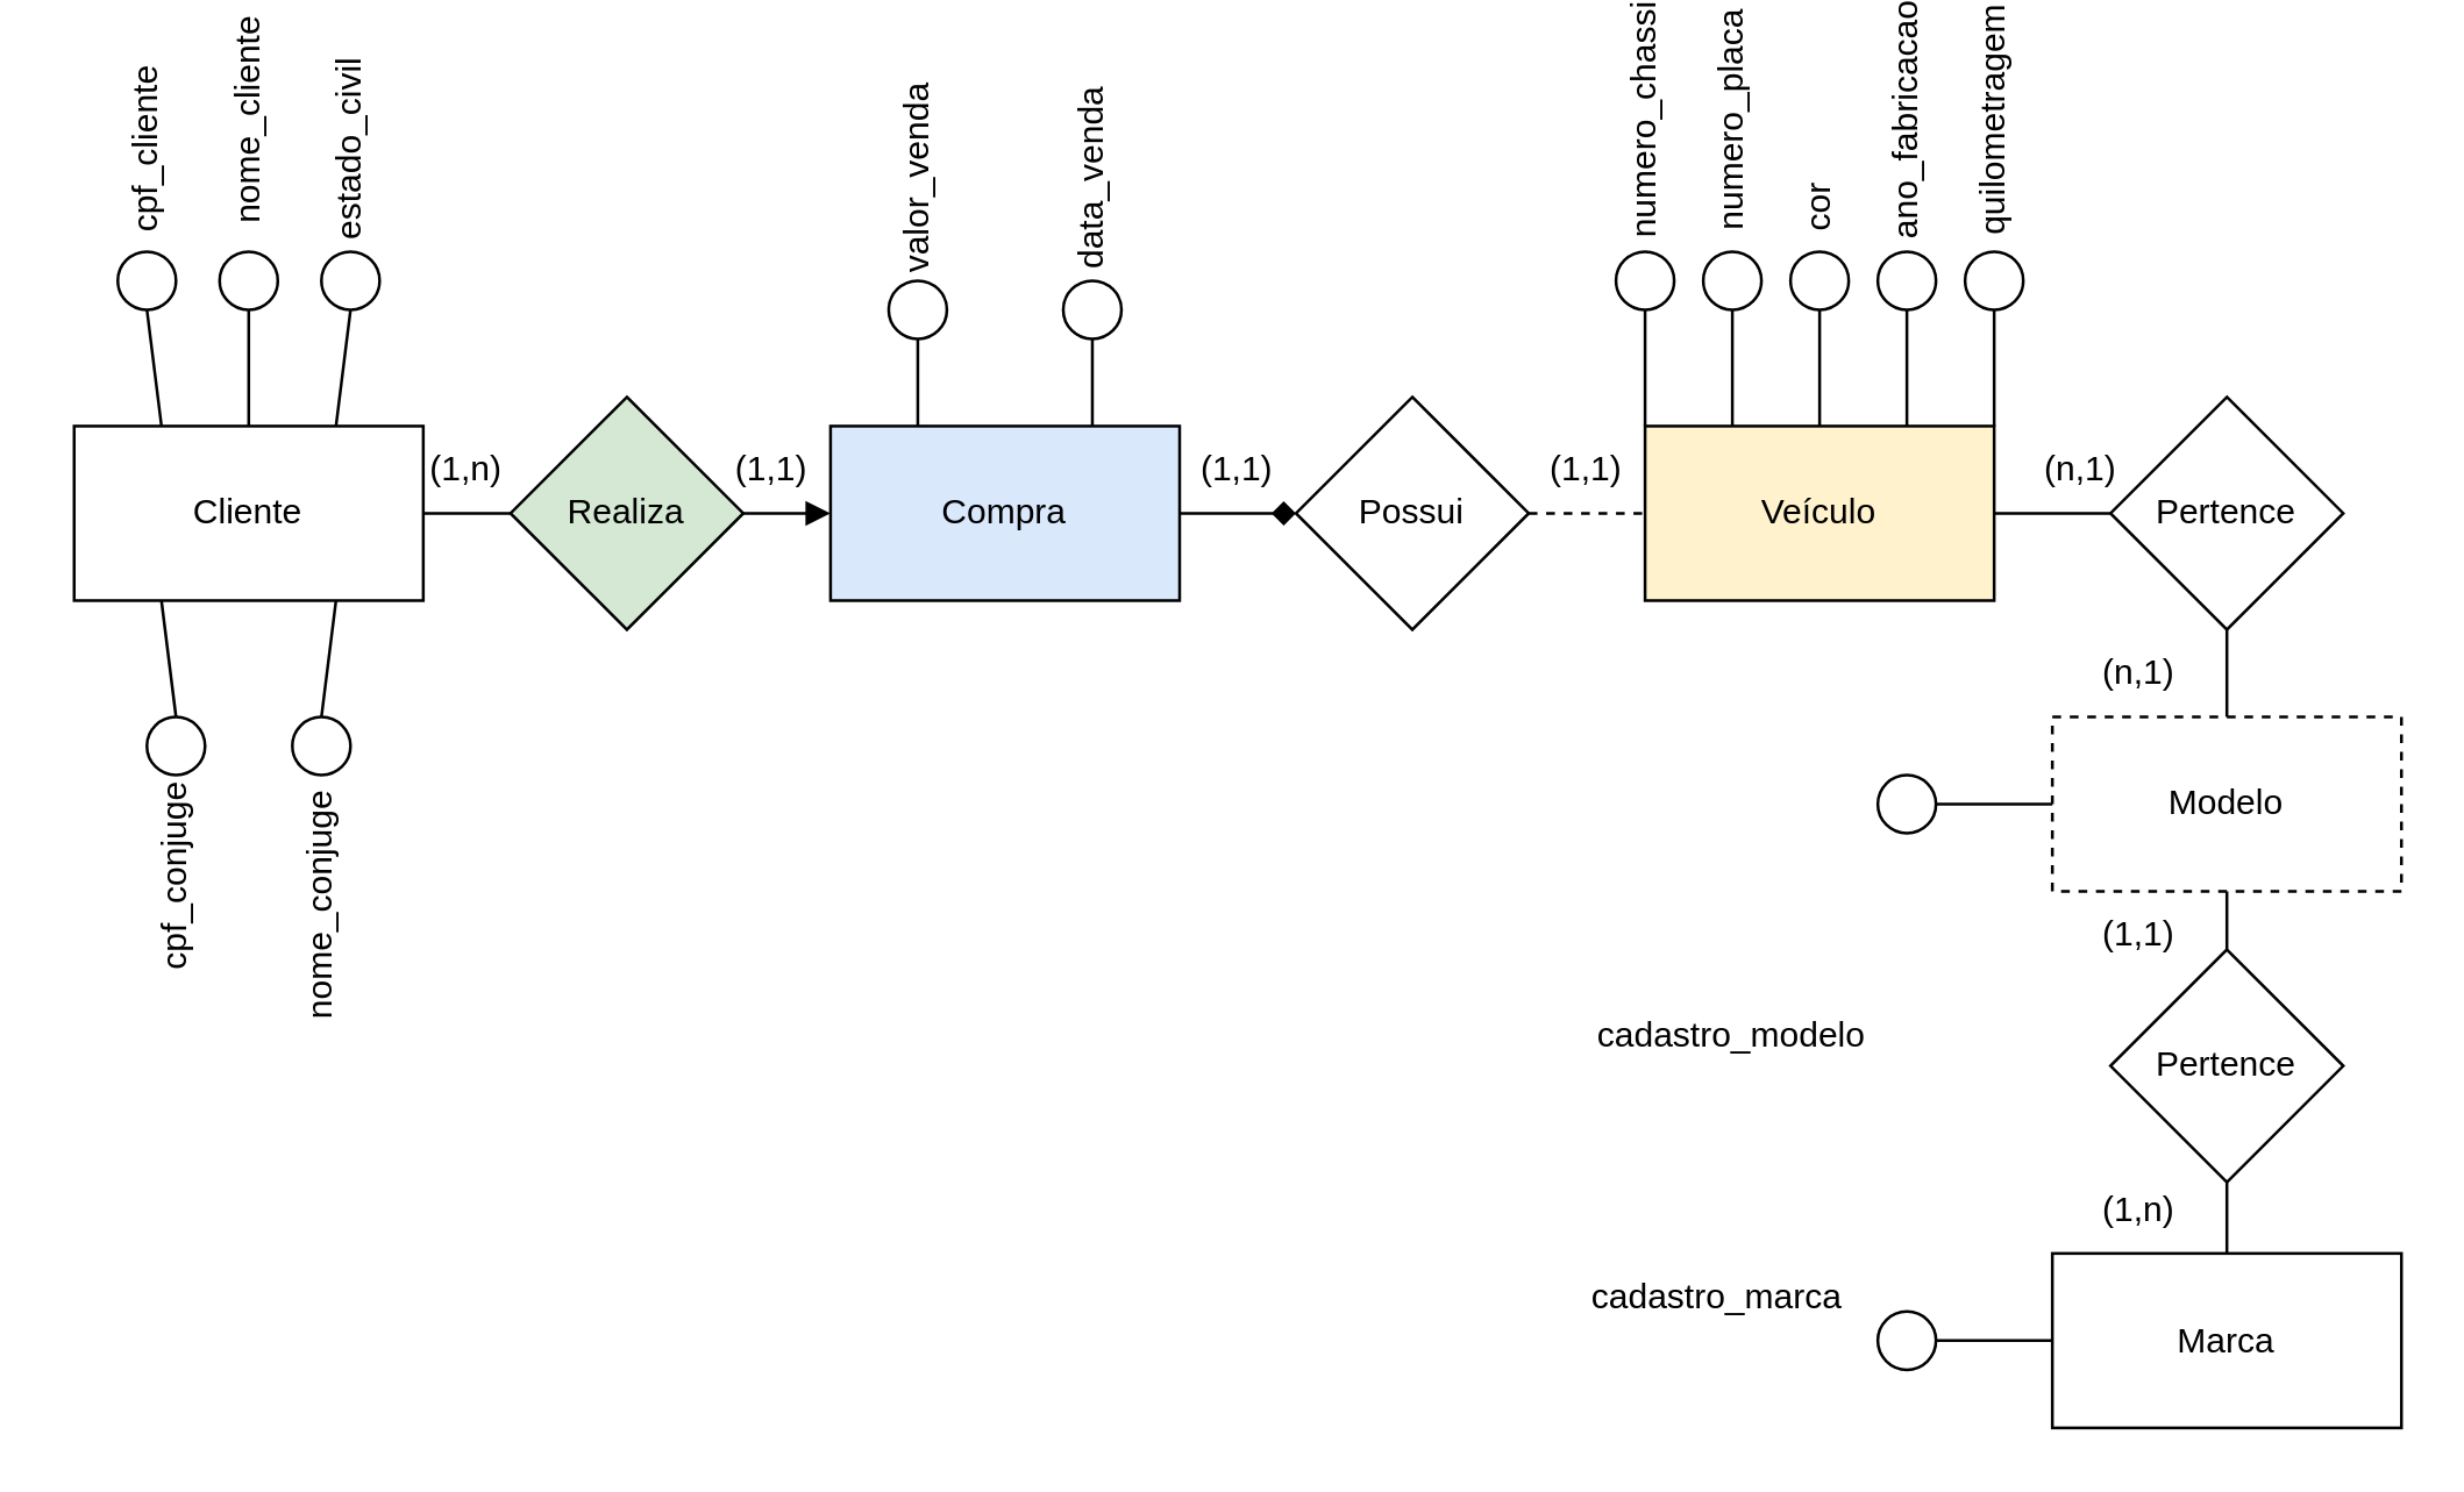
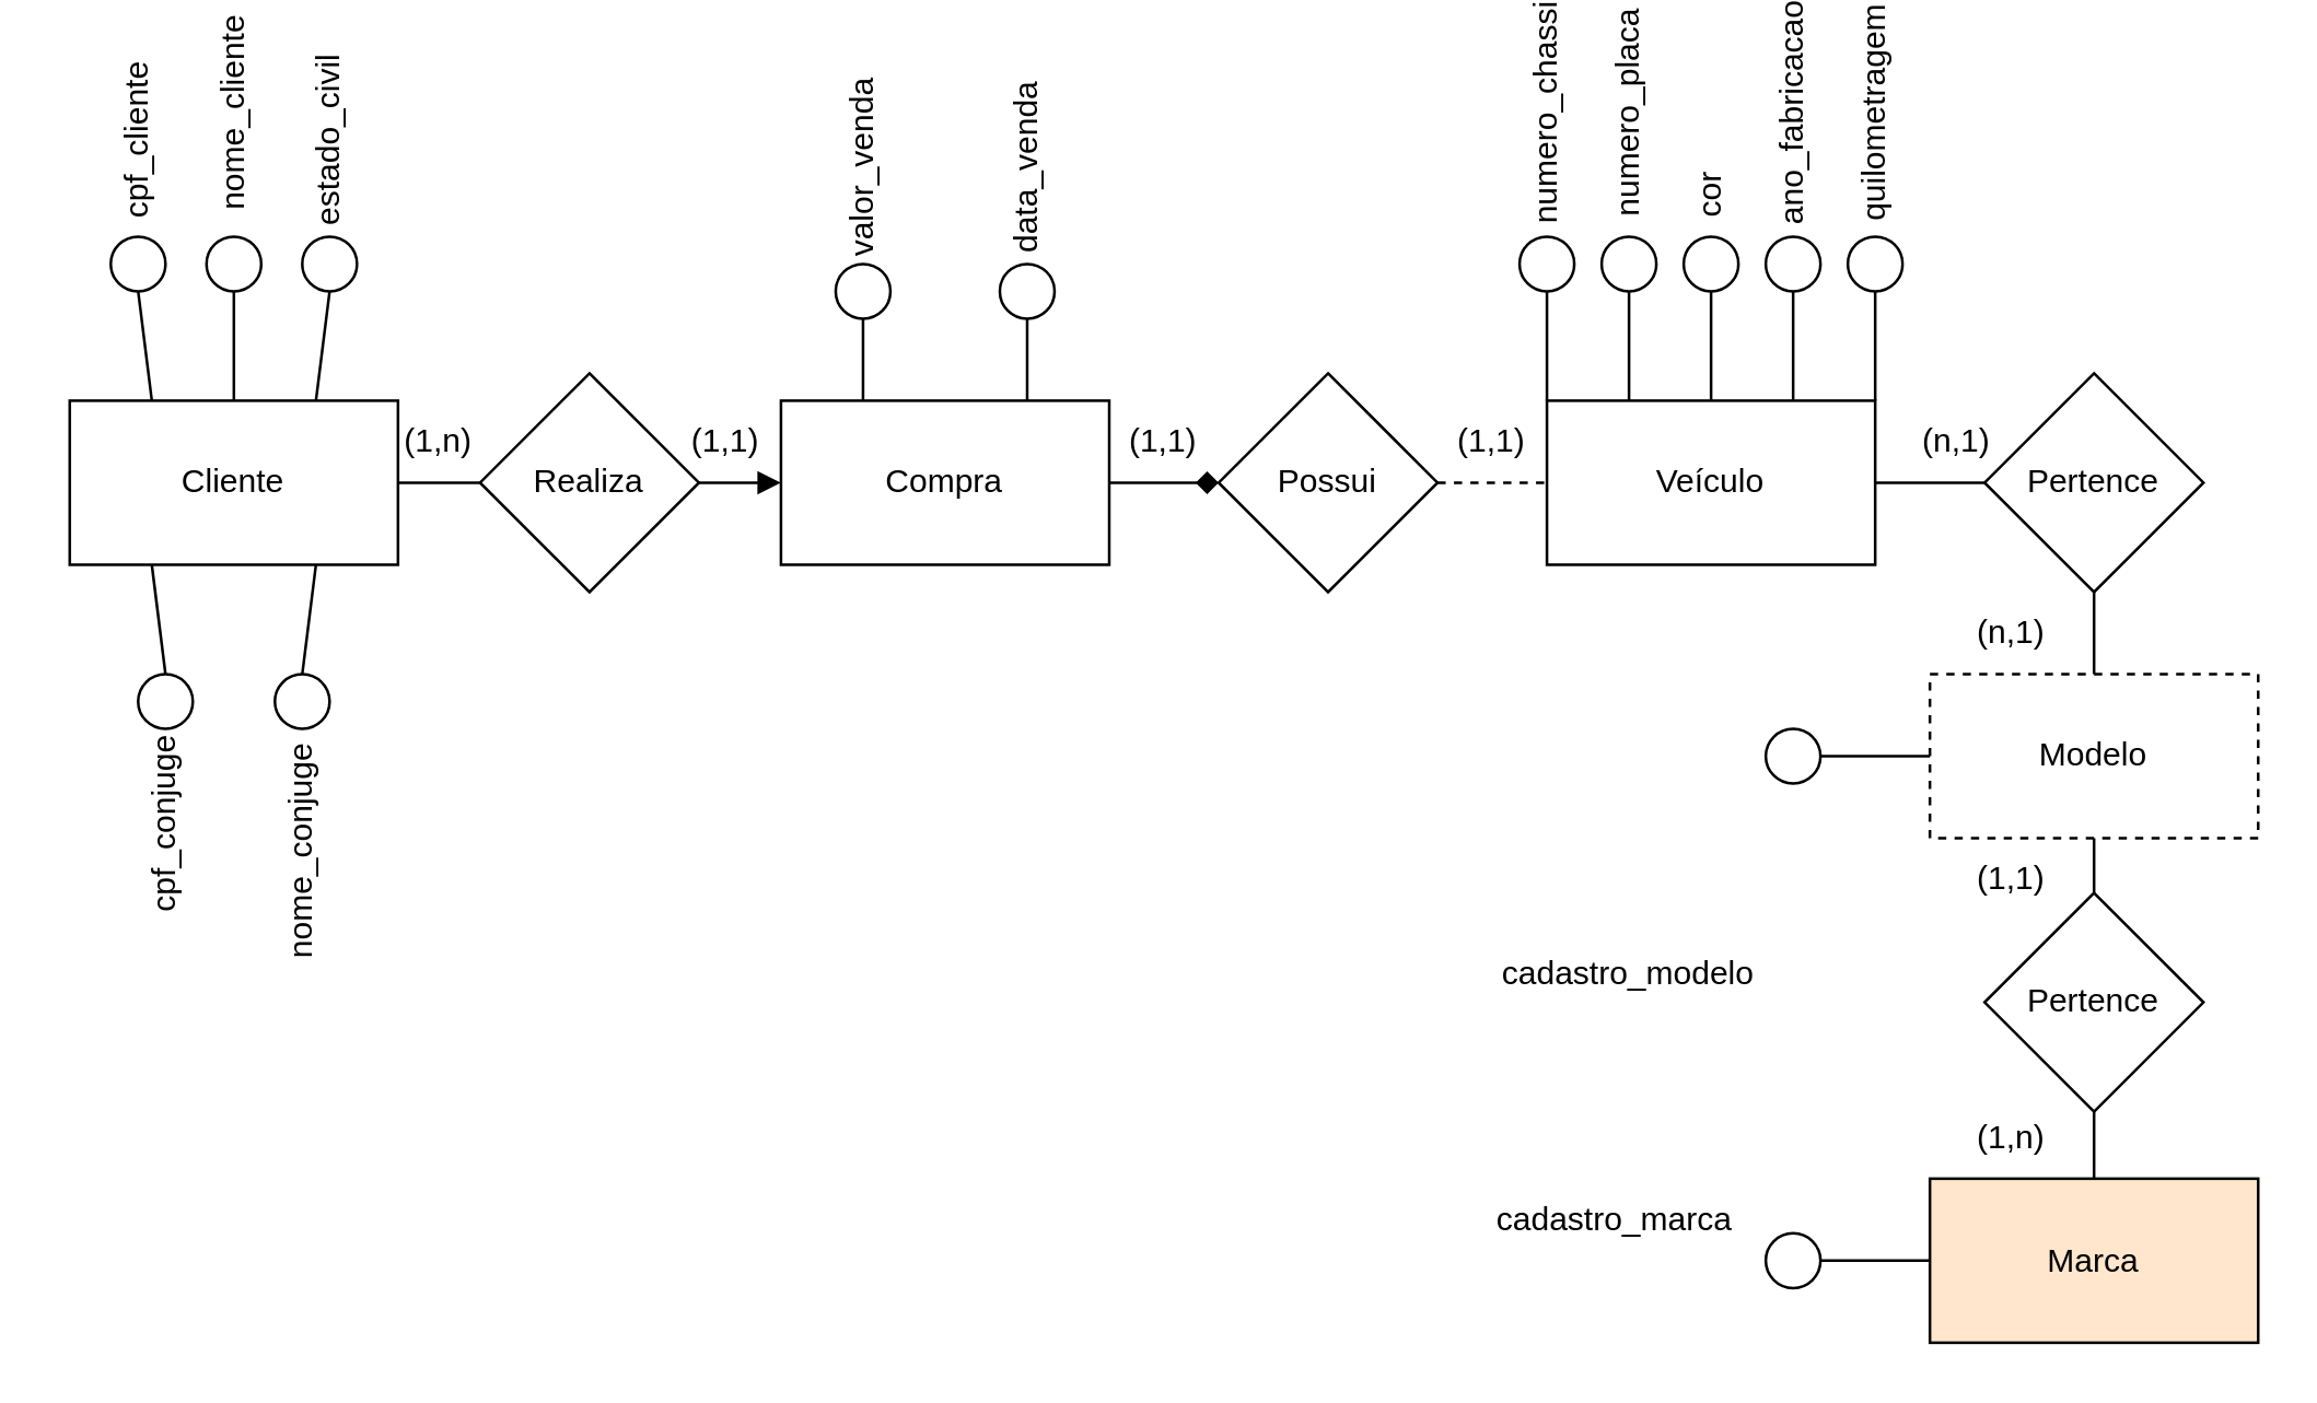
- <mxCell id="12" value="Realiza" style="rhombus;whiteSpace=wrap;html=1;fillColor=#d5e8d4;" parent="1" vertex="1"><mxGeometry x="175" y="130" width="80" height="80" as="geometry" /></mxCell>
+ <mxCell id="12" value="Realiza" style="rhombus;whiteSpace=wrap;html=1;" parent="1" vertex="1"><mxGeometry x="175" y="130" width="80" height="80" as="geometry" /></mxCell>
- <mxCell id="13" value="Compra" style="rounded=0;whiteSpace=wrap;html=1;fillColor=#dae8fc;" parent="1" vertex="1"><mxGeometry x="285" y="140" width="120" height="60" as="geometry" /></mxCell>
+ <mxCell id="13" value="Compra" style="rounded=0;whiteSpace=wrap;html=1;" parent="1" vertex="1"><mxGeometry x="285" y="140" width="120" height="60" as="geometry" /></mxCell>
- <mxCell id="2" value="&lt;div&gt;Veículo&lt;/div&gt;" style="rounded=0;whiteSpace=wrap;html=1;fillColor=#fff2cc;" parent="1" vertex="1"><mxGeometry x="565" y="140" width="120" height="60" as="geometry" /></mxCell>
+ <mxCell id="2" value="&lt;div&gt;Veículo&lt;/div&gt;" style="rounded=0;whiteSpace=wrap;html=1;" parent="1" vertex="1"><mxGeometry x="565" y="140" width="120" height="60" as="geometry" /></mxCell>
- <mxCell id="4" value="Marca" style="rounded=0;whiteSpace=wrap;html=1;" parent="1" vertex="1"><mxGeometry x="705" y="424.5" width="120" height="60" as="geometry" /></mxCell>
+ <mxCell id="4" value="Marca" style="rounded=0;whiteSpace=wrap;html=1;fillColor=#ffe6cc;" parent="1" vertex="1"><mxGeometry x="705" y="424.5" width="120" height="60" as="geometry" /></mxCell>
